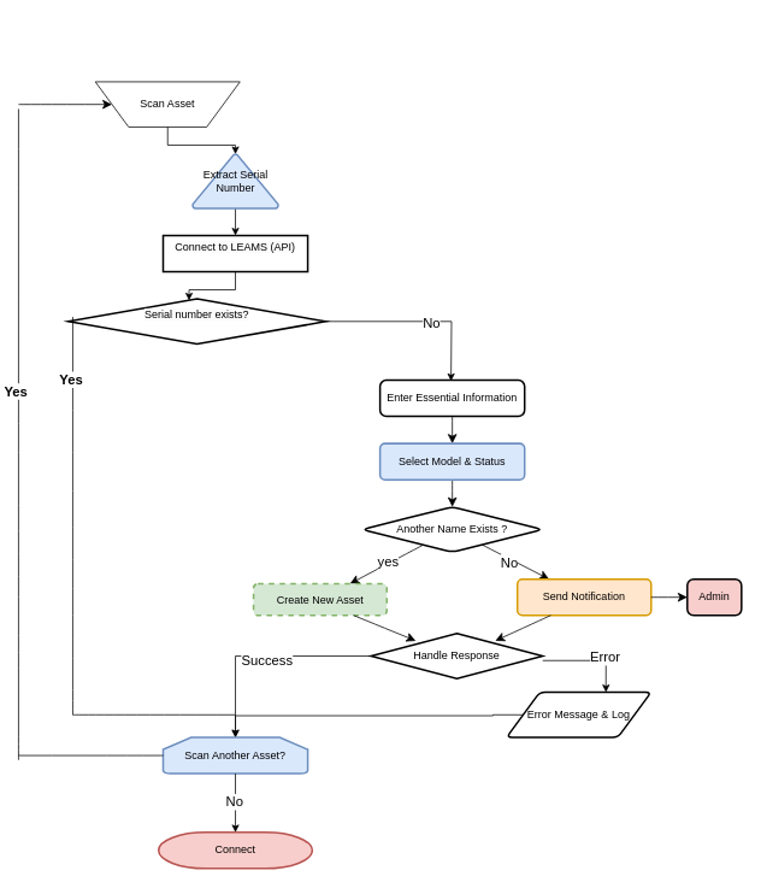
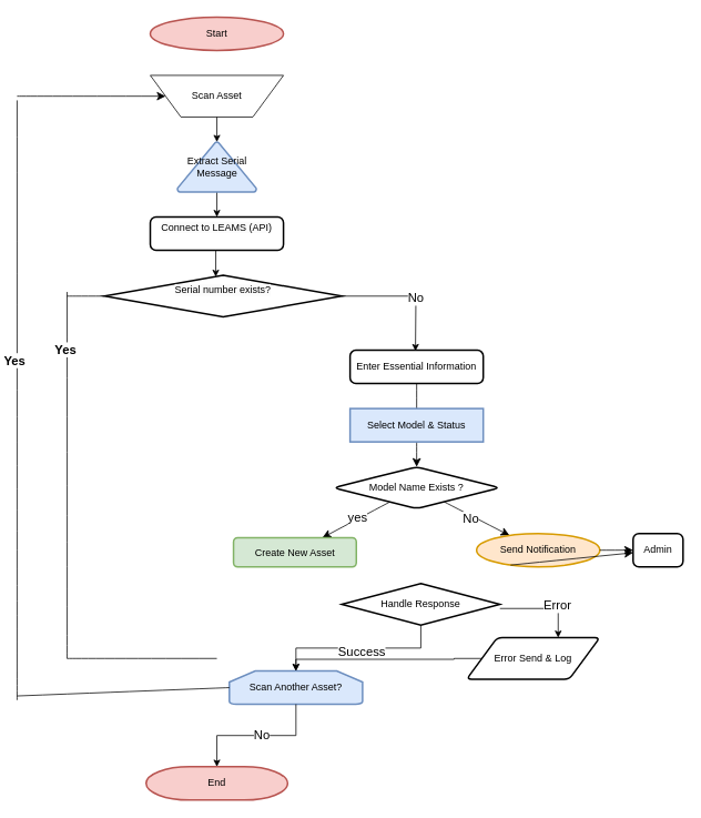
+ <mxCell id="5" value="Start" style="strokeWidth=2;html=1;shape=mxgraph.flowchart.start_1;whiteSpace=wrap;fillColor=#f8cecc;strokeColor=#b85450;" parent="1" vertex="1"><mxGeometry x="180" y="20" width="160" height="40" as="geometry" /></mxCell>
- <mxCell id="7" value="Scan Asset" style="verticalLabelPosition=middle;verticalAlign=middle;html=1;shape=trapezoid;perimeter=trapezoidPerimeter;whiteSpace=wrap;size=0.23;arcSize=10;flipV=1;labelPosition=center;align=center;" parent="1" vertex="1"><mxGeometry x="105" y="90" width="160" height="50" as="geometry" /></mxCell>
+ <mxCell id="7" value="Scan Asset" style="verticalLabelPosition=middle;verticalAlign=middle;html=1;shape=trapezoid;perimeter=trapezoidPerimeter;whiteSpace=wrap;size=0.23;arcSize=10;flipV=1;labelPosition=center;align=center;" parent="1" vertex="1"><mxGeometry x="180" width="160" height="50" as="geometry" y="90" /></mxCell>
- <mxCell id="9" value="Extract Serial Number" style="strokeWidth=2;html=1;shape=mxgraph.flowchart.extract_or_measurement;whiteSpace=wrap;fillColor=#dae8fc;strokeColor=#6c8ebf;" parent="1" vertex="1"><mxGeometry x="212.5" y="170" width="95" height="60" as="geometry" /></mxCell>
+ <mxCell id="9" value="Extract Serial Message" style="strokeWidth=2;html=1;shape=mxgraph.flowchart.extract_or_measurement;whiteSpace=wrap;fillColor=#dae8fc;strokeColor=#6c8ebf;" parent="1" vertex="1"><mxGeometry x="212.5" y="170" width="95" height="60" as="geometry" /></mxCell>
- <mxCell id="6" value="&#10;&lt;span style=&quot;color: rgb(0, 0, 0); font-family: Helvetica; font-size: 12px; font-style: normal; font-variant-ligatures: normal; font-variant-caps: normal; font-weight: 400; letter-spacing: normal; orphans: 2; text-align: center; text-indent: 0px; text-transform: none; widows: 2; word-spacing: 0px; -webkit-text-stroke-width: 0px; white-space: normal; background-color: rgb(251, 251, 251); text-decoration-thickness: initial; text-decoration-style: initial; text-decoration-color: initial; display: inline !important; float: none;&quot;&gt;Connect to LEAMS (API)&lt;/span&gt;&#10;&#10;" style="whiteSpace=wrap;html=1;absoluteArcSize=1;arcSize=14;strokeWidth=2;rounded=0;" parent="1" vertex="1"><mxGeometry x="180" y="260" width="160" height="40" as="geometry" /></mxCell>
+ <mxCell id="6" value="&#10;&lt;span style=&quot;color: rgb(0, 0, 0); font-family: Helvetica; font-size: 12px; font-style: normal; font-variant-ligatures: normal; font-variant-caps: normal; font-weight: 400; letter-spacing: normal; orphans: 2; text-align: center; text-indent: 0px; text-transform: none; widows: 2; word-spacing: 0px; -webkit-text-stroke-width: 0px; white-space: normal; background-color: rgb(251, 251, 251); text-decoration-thickness: initial; text-decoration-style: initial; text-decoration-color: initial; display: inline !important; float: none;&quot;&gt;Connect to LEAMS (API)&lt;/span&gt;&#10;&#10;" style="rounded=1;whiteSpace=wrap;html=1;absoluteArcSize=1;arcSize=14;strokeWidth=2;" parent="1" vertex="1"><mxGeometry x="180" y="260" width="160" height="40" as="geometry" /></mxCell>
- <mxCell id="4" value="&#10;&lt;span style=&quot;color: rgb(0, 0, 0); font-family: Helvetica; font-size: 12px; font-style: normal; font-variant-ligatures: normal; font-variant-caps: normal; font-weight: 400; letter-spacing: normal; orphans: 2; text-align: center; text-indent: 0px; text-transform: none; widows: 2; word-spacing: 0px; -webkit-text-stroke-width: 0px; white-space: normal; background-color: rgb(251, 251, 251); text-decoration-thickness: initial; text-decoration-style: initial; text-decoration-color: initial; display: inline !important; float: none;&quot;&gt;Serial number exists?&lt;/span&gt;&#10;&#10;" style="strokeWidth=2;html=1;shape=mxgraph.flowchart.decision;whiteSpace=wrap;" parent="1" vertex="1"><mxGeometry x="75" y="330" width="285" height="50" as="geometry" /></mxCell>
+ <mxCell id="4" value="&#10;&lt;span style=&quot;color: rgb(0, 0, 0); font-family: Helvetica; font-size: 12px; font-style: normal; font-variant-ligatures: normal; font-variant-caps: normal; font-weight: 400; letter-spacing: normal; orphans: 2; text-align: center; text-indent: 0px; text-transform: none; widows: 2; word-spacing: 0px; -webkit-text-stroke-width: 0px; white-space: normal; background-color: rgb(251, 251, 251); text-decoration-thickness: initial; text-decoration-style: initial; text-decoration-color: initial; display: inline !important; float: none;&quot;&gt;Serial number exists?&lt;/span&gt;&#10;&#10;" style="strokeWidth=2;html=1;shape=mxgraph.flowchart.decision;whiteSpace=wrap;" parent="1" vertex="1"><mxGeometry x="125" y="330" width="285" height="50" as="geometry" /></mxCell>
- <mxCell id="23" value="" style="edgeStyle=none;curved=1;rounded=0;orthogonalLoop=1;jettySize=auto;html=1;fontSize=12;startSize=8;endSize=8;" parent="1" source="24" target="26" edge="1"><mxGeometry relative="1" as="geometry" /></mxCell>
+ <mxCell id="23" value="" style="edgeStyle=none;curved=1;rounded=0;orthogonalLoop=1;jettySize=auto;html=1;fontSize=12;startSize=8;endSize=8;endArrow=none;" parent="1" source="24" target="26" edge="1"><mxGeometry relative="1" as="geometry" /></mxCell>
- <mxCell id="26" value="Select Model &amp;amp; Status" style="whiteSpace=wrap;html=1;rounded=1;arcSize=14;strokeWidth=2;fillColor=#dae8fc;strokeColor=#6c8ebf;" parent="1" vertex="1"><mxGeometry x="420" y="490" width="160" height="40" as="geometry" /></mxCell>
+ <mxCell id="26" value="Select Model &amp;amp; Status" style="whiteSpace=wrap;html=1;arcSize=14;strokeWidth=2;fillColor=#dae8fc;strokeColor=#6c8ebf;rounded=0;" parent="1" vertex="1"><mxGeometry x="420" y="490" width="160" height="40" as="geometry" /></mxCell>
- <mxCell id="31" value="Another Name Exists ?" style="rhombus;whiteSpace=wrap;html=1;rounded=1;arcSize=14;strokeWidth=2;" parent="1" vertex="1"><mxGeometry x="400" y="560" width="200" height="50" as="geometry" /></mxCell>
+ <mxCell id="31" value="Model Name Exists ?" style="rhombus;whiteSpace=wrap;html=1;rounded=1;arcSize=14;strokeWidth=2;" parent="1" vertex="1"><mxGeometry x="400" y="560" width="200" height="50" as="geometry" /></mxCell>
- <mxCell id="32" value="Send Notification" style="whiteSpace=wrap;html=1;rounded=1;arcSize=14;strokeWidth=2;fillColor=#ffe6cc;strokeColor=#d79b00;" parent="1" vertex="1"><mxGeometry x="572" y="640" width="148" height="40" as="geometry" /></mxCell>
+ <mxCell id="32" value="Send Notification" style="ellipse;whiteSpace=wrap;html=1;arcSize=14;strokeWidth=2;fillColor=#ffe6cc;strokeColor=#d79b00;" parent="1" vertex="1"><mxGeometry x="572" y="640" width="148" height="40" as="geometry" /></mxCell>
- <mxCell id="45" value="Admin" style="rounded=1;whiteSpace=wrap;html=1;absoluteArcSize=1;arcSize=14;strokeWidth=2;fillColor=#f8cecc;" vertex="1" parent="1"><mxGeometry x="760" y="640" width="60" height="40" as="geometry" /></mxCell>
+ <mxCell id="45" value="Admin" style="rounded=1;whiteSpace=wrap;html=1;absoluteArcSize=1;arcSize=14;strokeWidth=2;" vertex="1" parent="1"><mxGeometry x="760" y="640" width="60" height="40" as="geometry" /></mxCell>
- <mxCell id="33" value="Create New Asset" style="whiteSpace=wrap;html=1;rounded=1;arcSize=14;strokeWidth=2;fillColor=#d5e8d4;strokeColor=#82b366;dashed=1;" parent="1" vertex="1"><mxGeometry x="280" y="645" width="147.5" height="35" as="geometry" /></mxCell>
+ <mxCell id="33" value="Create New Asset" style="whiteSpace=wrap;html=1;rounded=1;arcSize=14;strokeWidth=2;fillColor=#d5e8d4;strokeColor=#82b366;" parent="1" vertex="1"><mxGeometry x="280" y="645" width="147.5" height="35" as="geometry" /></mxCell>
- <mxCell id="34" value="" style="endArrow=classic;html=1;rounded=0;fontSize=12;startSize=8;endSize=8;curved=1;exitX=0.75;exitY=1;exitDx=0;exitDy=0;entryX=0.261;entryY=0.163;entryDx=0;entryDy=0;entryPerimeter=0;" parent="1" source="33" target="14" edge="1"><mxGeometry width="50" height="50" relative="1" as="geometry"><mxPoint x="470" y="710" as="sourcePoint" /><mxPoint x="520" y="660" as="targetPoint" /></mxGeometry></mxCell>
- <mxCell id="35" value="" style="endArrow=classic;html=1;rounded=0;fontSize=12;startSize=8;endSize=8;curved=1;exitX=0.25;exitY=1;exitDx=0;exitDy=0;entryX=0.724;entryY=0.163;entryDx=0;entryDy=0;entryPerimeter=0;" parent="1" source="32" target="14" edge="1"><mxGeometry width="50" height="50" relative="1" as="geometry"><mxPoint x="470" y="710" as="sourcePoint" /><mxPoint x="520" y="660" as="targetPoint" /></mxGeometry></mxCell>
+ <mxCell id="35" value="" style="endArrow=classic;html=1;rounded=0;fontSize=12;startSize=8;endSize=8;curved=1;exitX=0.25;exitY=1;exitDx=0;exitDy=0;" parent="1" source="32" target="45" edge="1"><mxGeometry width="50" height="50" relative="1" as="geometry"><mxPoint x="470" y="710" as="sourcePoint" /><mxPoint x="520" y="660" as="targetPoint" /></mxGeometry></mxCell>
- <mxCell id="17" value="Error Message &amp;amp; Log" style="shape=parallelogram;html=1;strokeWidth=2;perimeter=parallelogramPerimeter;whiteSpace=wrap;rounded=1;arcSize=12;size=0.23;" parent="1" vertex="1"><mxGeometry x="560" y="765" width="160" height="50" as="geometry" /></mxCell>
+ <mxCell id="17" value="Error Send &amp;amp; Log" style="shape=parallelogram;html=1;strokeWidth=2;perimeter=parallelogramPerimeter;whiteSpace=wrap;rounded=1;arcSize=12;size=0.23;" parent="1" vertex="1"><mxGeometry x="560" y="765" width="160" height="50" as="geometry" /></mxCell>
- <mxCell id="15" value="Scan Another Asset?" style="strokeWidth=2;html=1;shape=mxgraph.flowchart.loop_limit;whiteSpace=wrap;fillColor=#dae8fc;strokeColor=#6c8ebf;" parent="1" vertex="1"><mxGeometry x="180" y="815" width="160" height="40" as="geometry" /></mxCell>
+ <mxCell id="15" value="Scan Another Asset?" style="strokeWidth=2;html=1;shape=mxgraph.flowchart.loop_limit;whiteSpace=wrap;fillColor=#dae8fc;strokeColor=#6c8ebf;" parent="1" vertex="1"><mxGeometry x="275" y="805" width="160" height="40" as="geometry" /></mxCell>
- <mxCell id="18" value="Connect" style="strokeWidth=2;html=1;shape=mxgraph.flowchart.terminator;whiteSpace=wrap;fillColor=#f8cecc;strokeColor=#b85450;" parent="1" vertex="1"><mxGeometry x="175" y="920" width="170" height="40" as="geometry" /></mxCell>
+ <mxCell id="18" value="End" style="strokeWidth=2;html=1;shape=mxgraph.flowchart.terminator;whiteSpace=wrap;fillColor=#f8cecc;strokeColor=#b85450;" parent="1" vertex="1"><mxGeometry x="175" y="920" width="170" height="40" as="geometry" /></mxCell>
